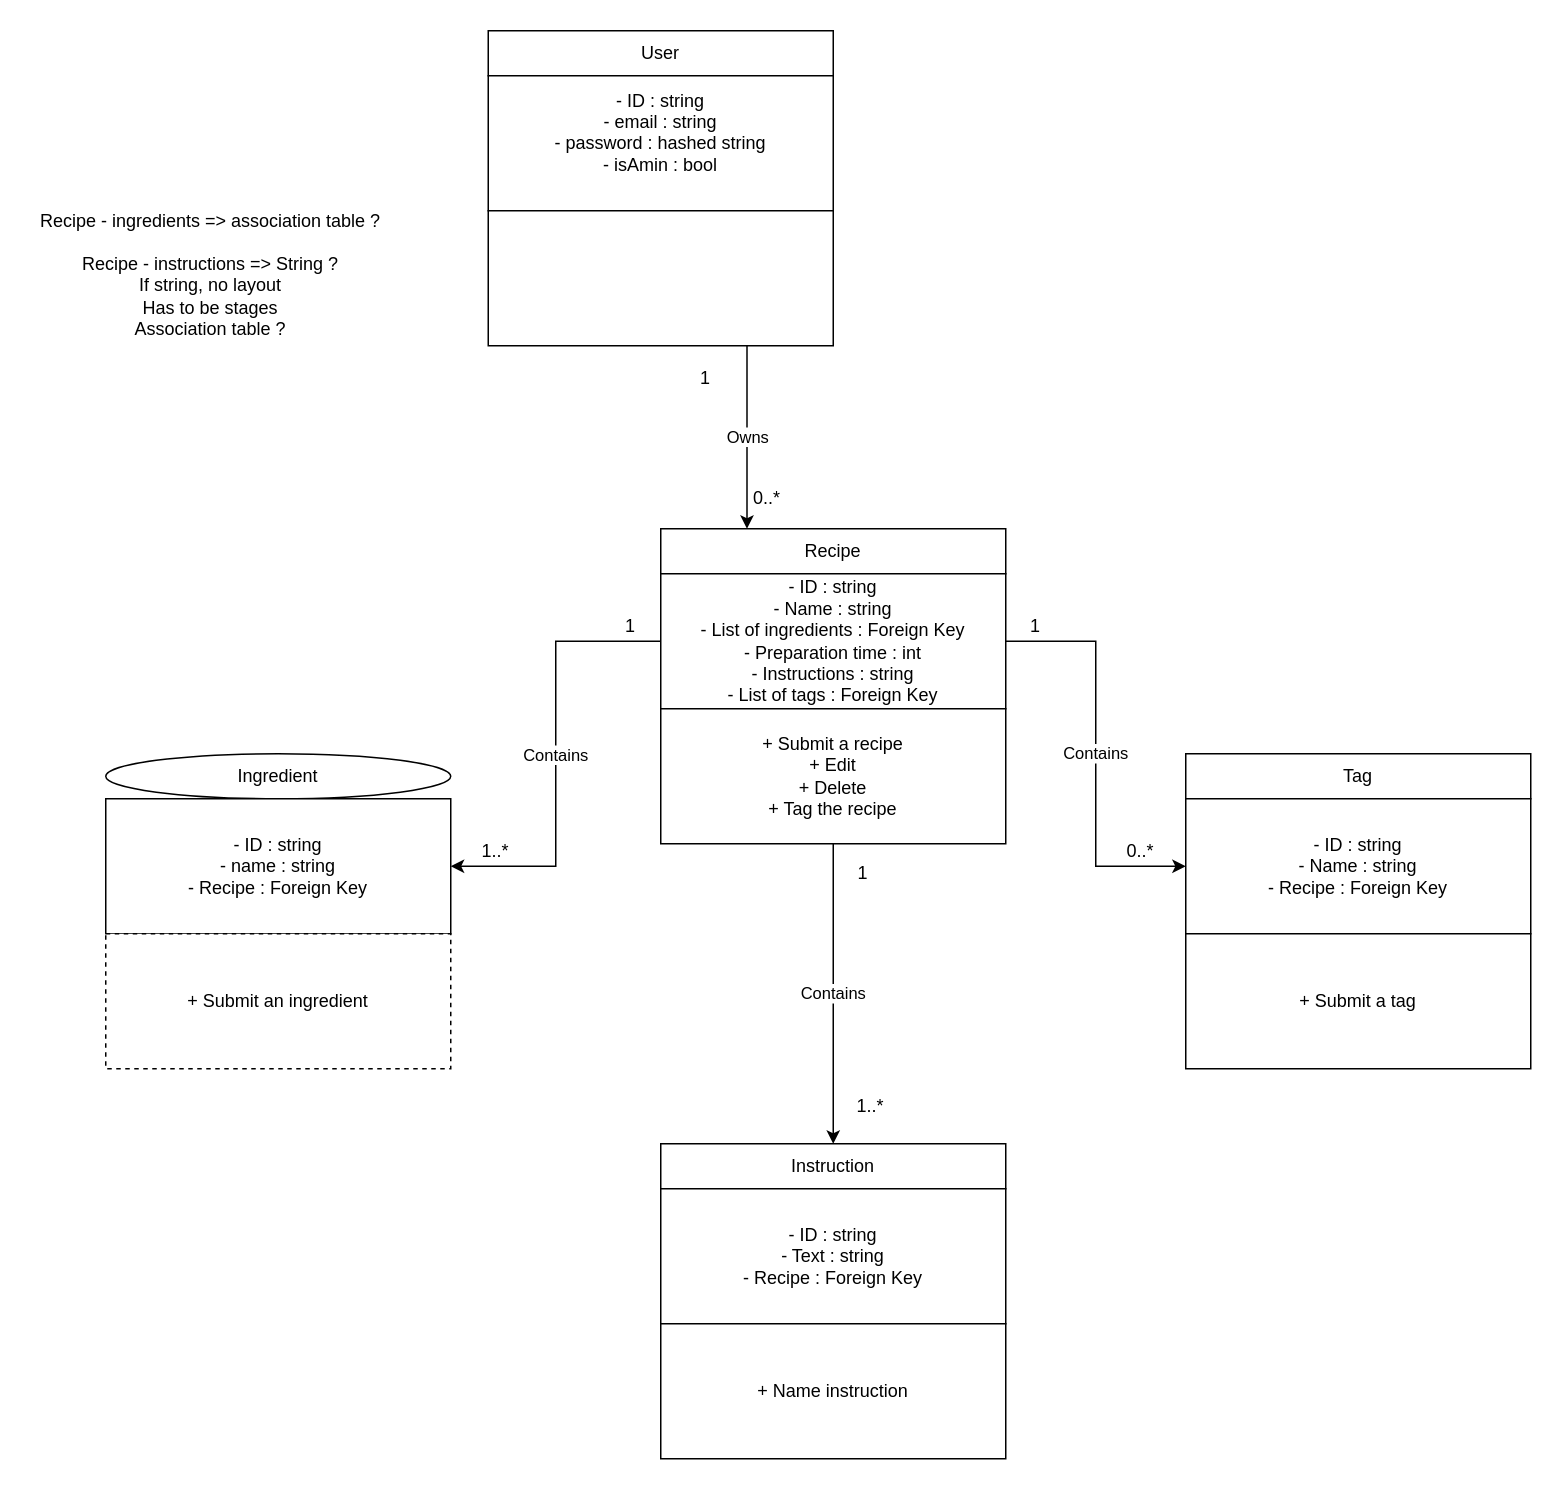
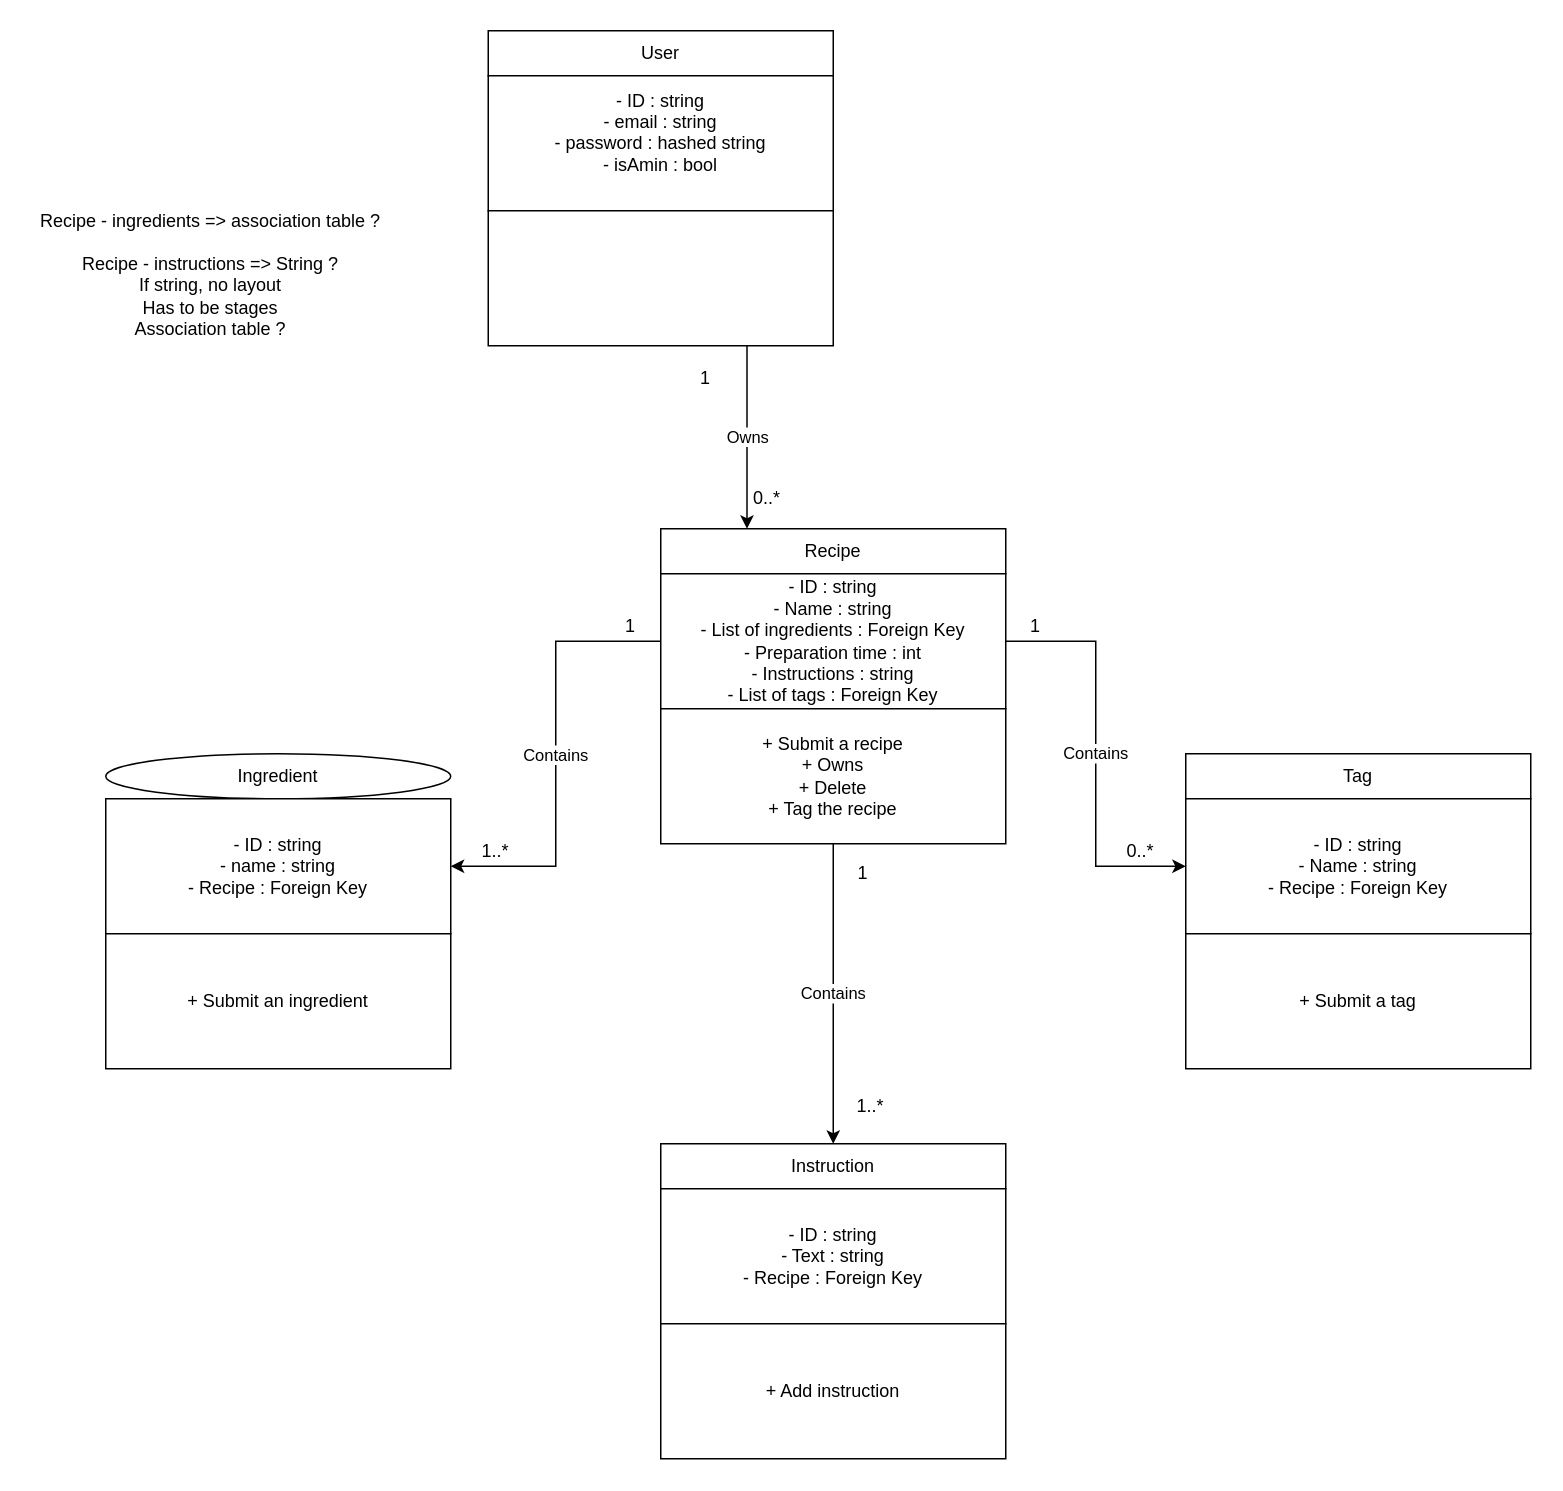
- <mxCell id="6" value="&lt;div&gt;+ Submit a recipe&lt;/div&gt;&lt;div&gt;+ Edit&lt;/div&gt;&lt;div&gt;+ Delete&lt;/div&gt;&lt;div&gt;+ Tag the recipe&lt;/div&gt;" style="rounded=0;whiteSpace=wrap;html=1;" parent="2" vertex="1"><mxGeometry y="120" width="230" height="90" as="geometry" /></mxCell>
+ <mxCell id="6" value="&lt;div&gt;+ Submit a recipe&lt;/div&gt;&lt;div&gt;+ Owns&lt;/div&gt;&lt;div&gt;+ Delete&lt;/div&gt;&lt;div&gt;+ Tag the recipe&lt;/div&gt;" style="rounded=0;whiteSpace=wrap;html=1;" parent="2" vertex="1"><mxGeometry y="120" width="230" height="90" as="geometry" /></mxCell>
- <mxCell id="11" value="&lt;div&gt;+ Submit an ingredient&lt;/div&gt;" style="rounded=0;whiteSpace=wrap;html=1;dashed=1;" parent="7" vertex="1"><mxGeometry y="120" width="230" height="90" as="geometry" /></mxCell>
+ <mxCell id="11" value="&lt;div&gt;+ Submit an ingredient&lt;/div&gt;" style="rounded=0;whiteSpace=wrap;html=1;" parent="7" vertex="1"><mxGeometry y="120" width="230" height="90" as="geometry" /></mxCell>
- <mxCell id="29" value="&lt;div&gt;+ Name instruction&lt;/div&gt;" style="rounded=0;whiteSpace=wrap;html=1;" vertex="1" parent="25"><mxGeometry y="120" width="230" height="90" as="geometry" /></mxCell>
+ <mxCell id="29" value="&lt;div&gt;+ Add instruction&lt;/div&gt;" style="rounded=0;whiteSpace=wrap;html=1;" vertex="1" parent="25"><mxGeometry y="120" width="230" height="90" as="geometry" /></mxCell>
